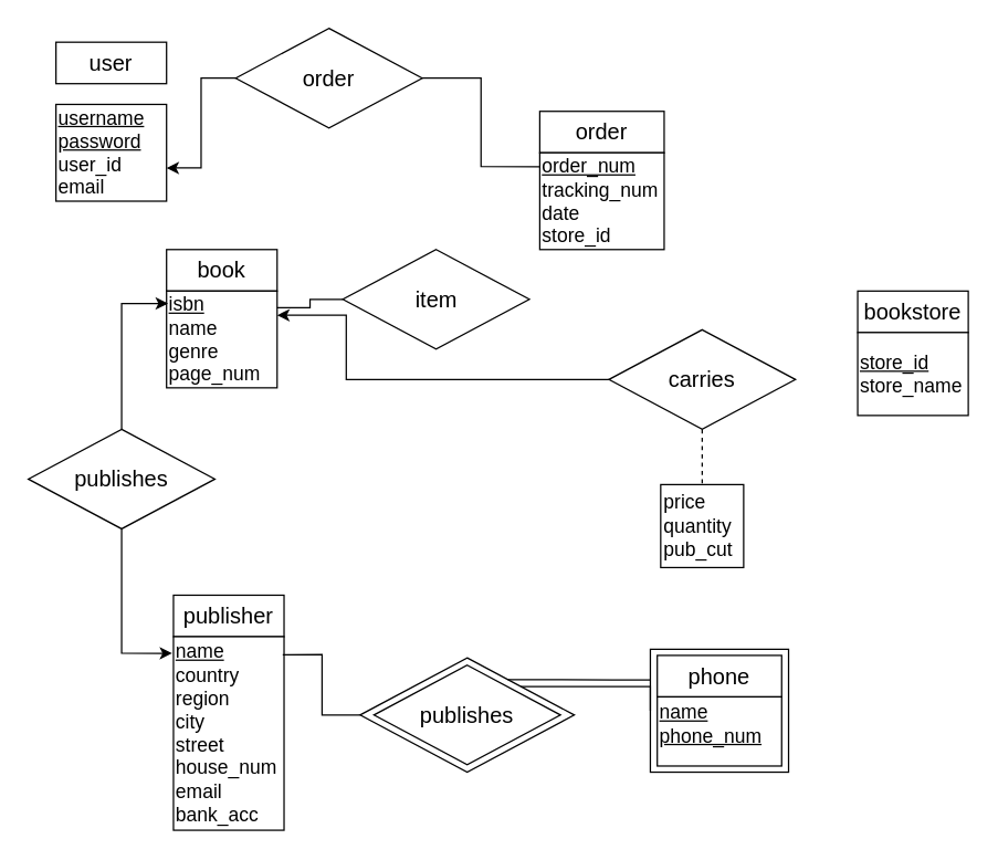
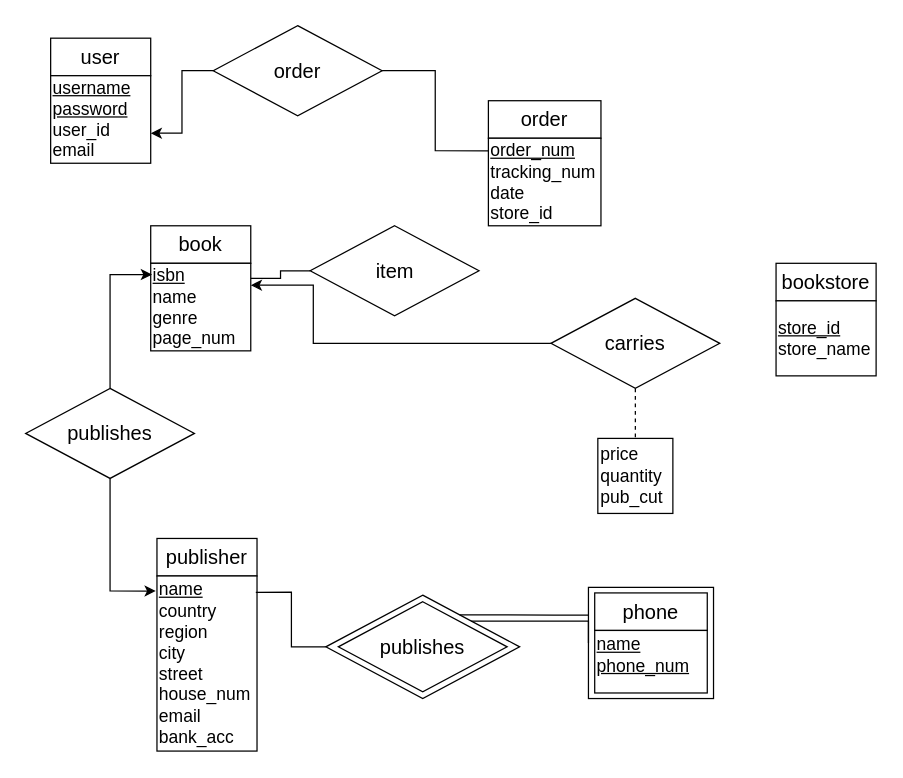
- <mxCell id="5" value="&lt;div style=&quot;font-size: 14px&quot; align=&quot;left&quot;&gt;&lt;font style=&quot;font-size: 14px&quot;&gt;&lt;u&gt;username&lt;/u&gt;&lt;/font&gt;&lt;/div&gt;&lt;div style=&quot;font-size: 14px&quot; align=&quot;left&quot;&gt;&lt;font style=&quot;font-size: 14px&quot;&gt;&lt;u&gt;password&lt;/u&gt;&lt;/font&gt;&lt;/div&gt;&lt;div style=&quot;font-size: 14px&quot; align=&quot;left&quot;&gt;&lt;font style=&quot;font-size: 14px&quot;&gt;user_id&lt;br&gt;&lt;/font&gt;&lt;/div&gt;&lt;div style=&quot;font-size: 14px&quot; align=&quot;left&quot;&gt;&lt;font style=&quot;font-size: 14px&quot;&gt;email&lt;br&gt;&lt;/font&gt;&lt;/div&gt;" style="rounded=0;whiteSpace=wrap;html=1;align=left;" vertex="1" parent="1"><mxGeometry x="40" y="75" width="80" height="70" as="geometry" /></mxCell>
+ <mxCell id="5" value="&lt;div style=&quot;font-size: 14px&quot; align=&quot;left&quot;&gt;&lt;font style=&quot;font-size: 14px&quot;&gt;&lt;u&gt;username&lt;/u&gt;&lt;/font&gt;&lt;/div&gt;&lt;div style=&quot;font-size: 14px&quot; align=&quot;left&quot;&gt;&lt;font style=&quot;font-size: 14px&quot;&gt;&lt;u&gt;password&lt;/u&gt;&lt;/font&gt;&lt;/div&gt;&lt;div style=&quot;font-size: 14px&quot; align=&quot;left&quot;&gt;&lt;font style=&quot;font-size: 14px&quot;&gt;user_id&lt;br&gt;&lt;/font&gt;&lt;/div&gt;&lt;div style=&quot;font-size: 14px&quot; align=&quot;left&quot;&gt;&lt;font style=&quot;font-size: 14px&quot;&gt;email&lt;br&gt;&lt;/font&gt;&lt;/div&gt;" style="rounded=0;whiteSpace=wrap;html=1;align=left;" vertex="1" parent="1"><mxGeometry x="40" y="60" width="80" height="70" as="geometry" /></mxCell>
